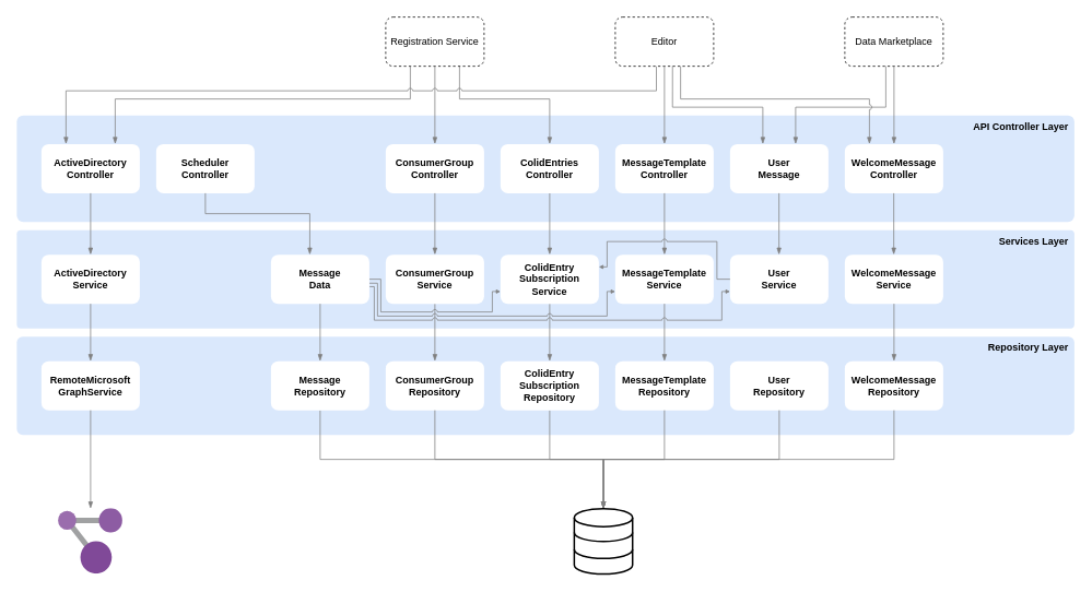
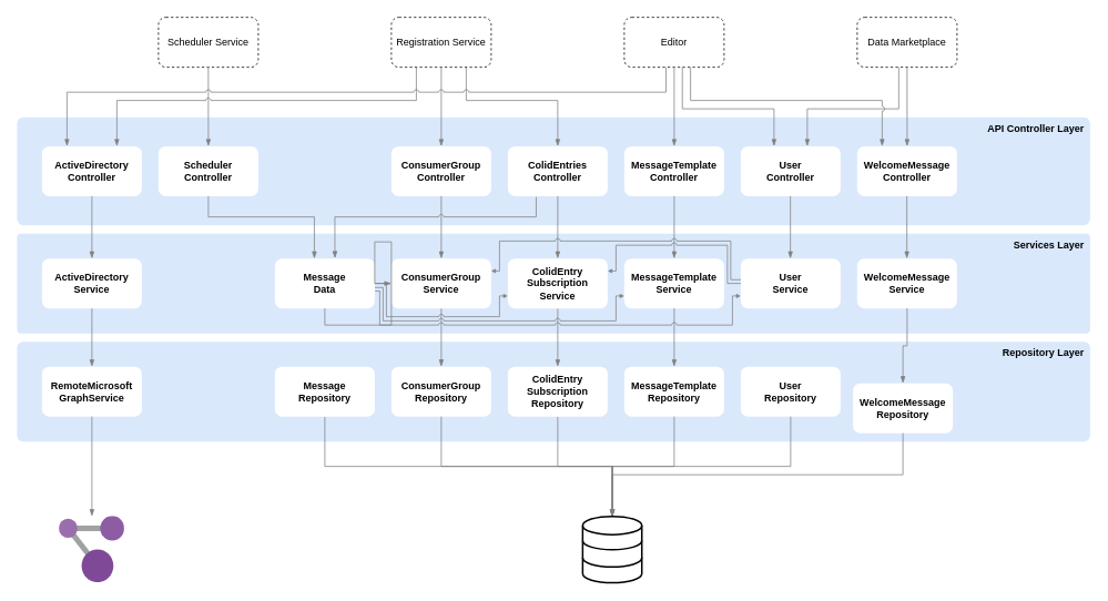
+ <mxCell id="34" value="Scheduler Service" style="rounded=1;whiteSpace=wrap;html=1;dashed=1;" parent="1" vertex="1"><mxGeometry x="190" y="20" width="120" height="60" as="geometry" /></mxCell>
+ <mxCell id="36" value="" style="edgeStyle=orthogonalEdgeStyle;rounded=0;orthogonalLoop=1;jettySize=auto;html=1;fontStyle=1;strokeColor=#808080;endArrow=blockThin;endFill=1;" parent="1" source="34" target="35" edge="1"><mxGeometry relative="1" as="geometry"><mxPoint x="679.71" y="245" as="sourcePoint" /><mxPoint x="679.71" y="320" as="targetPoint" /></mxGeometry></mxCell>
- <mxCell id="7" value="User&lt;br&gt;Message" style="rounded=1;whiteSpace=wrap;html=1;strokeColor=none;fontStyle=1" parent="1" vertex="1"><mxGeometry x="890" y="175" width="120" height="60" as="geometry" /></mxCell>
+ <mxCell id="7" value="User&lt;br&gt;Controller" style="rounded=1;whiteSpace=wrap;html=1;strokeColor=none;fontStyle=1" parent="1" vertex="1"><mxGeometry x="890" y="175" width="120" height="60" as="geometry" /></mxCell>
+ <mxCell id="52" value="" style="edgeStyle=orthogonalEdgeStyle;rounded=0;orthogonalLoop=1;jettySize=auto;html=1;entryX=0.601;entryY=-0.005;entryDx=0;entryDy=0;exitX=0.284;exitY=1.016;exitDx=0;exitDy=0;fontStyle=1;strokeColor=#808080;endFill=1;endArrow=blockThin;exitPerimeter=0;jumpStyle=arc;entryPerimeter=0;" parent="1" source="53" target="61" edge="1"><mxGeometry relative="1" as="geometry"><Array as="points"><mxPoint x="644" y="260" /><mxPoint x="402" y="260" /><mxPoint x="402" y="310" /></Array></mxGeometry></mxCell>
+ <mxCell id="66" style="edgeStyle=orthogonalEdgeStyle;rounded=0;jumpStyle=arc;jumpSize=6;orthogonalLoop=1;jettySize=auto;html=1;exitX=0.002;exitY=0.425;exitDx=0;exitDy=0;entryX=1;entryY=0.25;entryDx=0;entryDy=0;fontStyle=1;strokeColor=#808080;endFill=1;endArrow=block;endSize=3;startSize=3;exitPerimeter=0;" parent="1" source="12" target="11" edge="1"><mxGeometry relative="1" as="geometry"><Array as="points"><mxPoint x="878" y="336" /><mxPoint x="878" y="289" /><mxPoint x="600" y="289" /><mxPoint x="600" y="325" /></Array></mxGeometry></mxCell>
- <mxCell id="65" value="" style="edgeStyle=orthogonalEdgeStyle;rounded=0;orthogonalLoop=1;jettySize=auto;html=1;entryX=0.5;entryY=0;entryDx=0;entryDy=0;exitX=0.5;exitY=1;exitDx=0;exitDy=0;fontStyle=1;strokeColor=#808080;endFill=1;endArrow=blockThin;" parent="1" source="61" target="63" edge="1"><mxGeometry relative="1" as="geometry"><mxPoint x="120" y="380" as="sourcePoint" /><mxPoint x="790" y="380" as="targetPoint" /></mxGeometry></mxCell>
+ <mxCell id="65" value="" style="edgeStyle=orthogonalEdgeStyle;rounded=0;orthogonalLoop=1;jettySize=auto;html=1;exitX=0.5;exitY=1;exitDx=0;exitDy=0;fontStyle=1;strokeColor=#808080;endFill=1;endArrow=blockThin;" parent="1" source="61" target="11" edge="1"><mxGeometry relative="1" as="geometry"><mxPoint x="120" y="380" as="sourcePoint" /><mxPoint x="790" y="380" as="targetPoint" /></mxGeometry></mxCell>
- <mxCell id="21" value="WelcomeMessage&lt;br&gt;Repository" style="rounded=1;whiteSpace=wrap;html=1;fontStyle=1;strokeColor=none;" parent="1" vertex="1"><mxGeometry x="1030" y="440" width="120" height="60" as="geometry" /></mxCell>
+ <mxCell id="21" value="WelcomeMessage&lt;br&gt;Repository" style="rounded=1;whiteSpace=wrap;html=1;fontStyle=1;strokeColor=none;" parent="1" vertex="1"><mxGeometry x="1025" y="460" width="120" height="60" as="geometry" /></mxCell>
